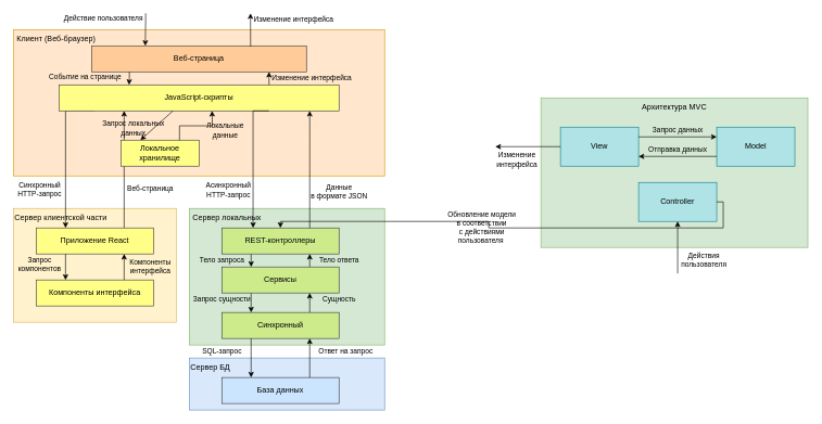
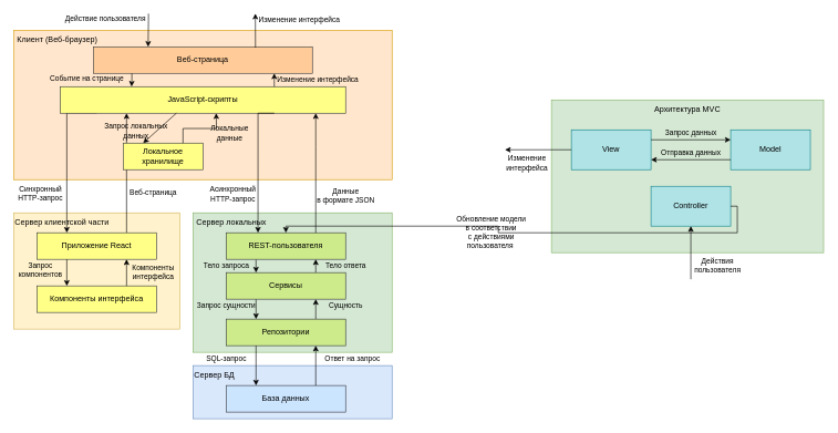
- <mxCell id="11" value="REST-контроллеры" style="rounded=0;whiteSpace=wrap;html=1;fillColor=#cdeb8b;strokeColor=#36393d;" parent="1" vertex="1"><mxGeometry x="340" y="350" width="180" height="40" as="geometry" /></mxCell>
+ <mxCell id="11" value="REST-пользователя" style="rounded=0;whiteSpace=wrap;html=1;fillColor=#cdeb8b;strokeColor=#36393d;" parent="1" vertex="1"><mxGeometry x="340" y="350" width="180" height="40" as="geometry" /></mxCell>
- <mxCell id="16" value="Синхронный" style="rounded=0;whiteSpace=wrap;html=1;fillColor=#cdeb8b;strokeColor=#36393d;" parent="1" vertex="1"><mxGeometry x="340" y="480" width="180" height="40" as="geometry" /></mxCell>
+ <mxCell id="16" value="Репозитории" style="rounded=0;whiteSpace=wrap;html=1;fillColor=#cdeb8b;strokeColor=#36393d;" parent="1" vertex="1"><mxGeometry x="340" y="480" width="180" height="40" as="geometry" /></mxCell>
